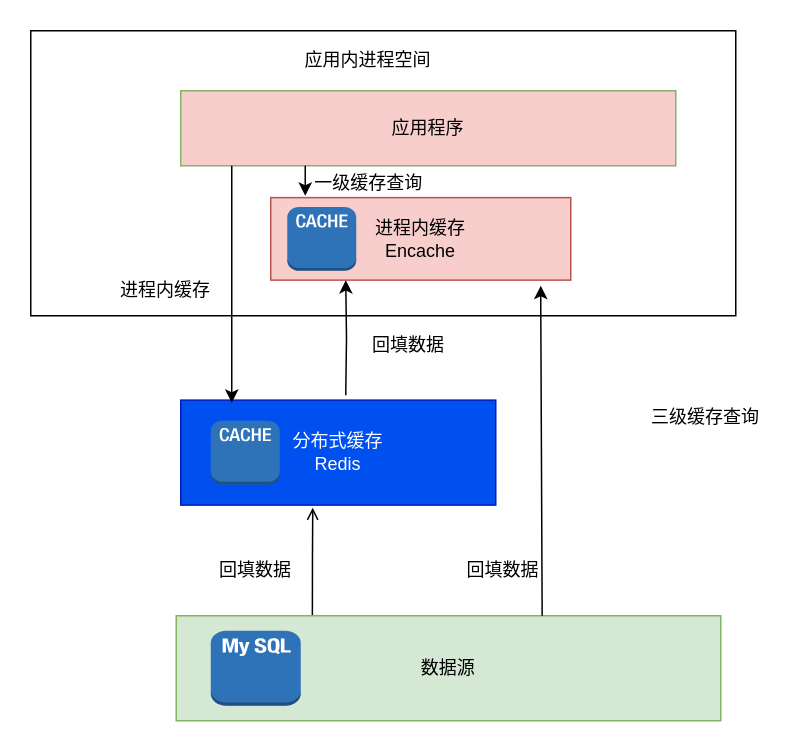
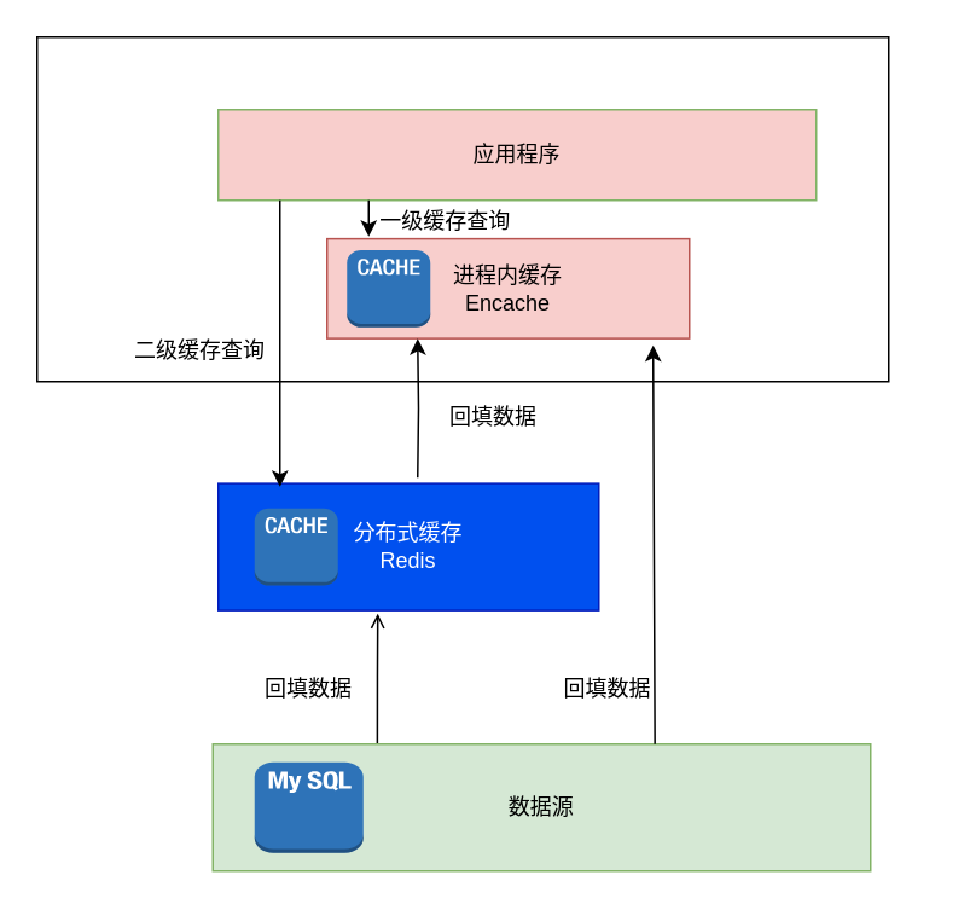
- <mxCell id="3" value="应用内进程空间" style="text;html=1;strokeColor=none;fillColor=none;align=center;verticalAlign=middle;whiteSpace=wrap;rounded=0;" vertex="1" parent="1"><mxGeometry x="200" y="30" width="90" height="20" as="geometry" /></mxCell>
- <mxCell id="16" value="进程内缓存" style="text;html=1;strokeColor=none;fillColor=none;align=center;verticalAlign=middle;whiteSpace=wrap;rounded=0;" vertex="1" parent="1"><mxGeometry x="70" y="186.25" width="80" height="14" as="geometry" /></mxCell>
+ <mxCell id="16" value="二级缓存查询" style="text;html=1;strokeColor=none;fillColor=none;align=center;verticalAlign=middle;whiteSpace=wrap;rounded=0;" vertex="1" parent="1"><mxGeometry x="70" y="186.25" width="80" height="14" as="geometry" /></mxCell>
- <mxCell id="18" value="三级缓存查询" style="text;html=1;strokeColor=none;fillColor=none;align=center;verticalAlign=middle;whiteSpace=wrap;rounded=0;" vertex="1" parent="1"><mxGeometry x="430" y="266.25" width="80" height="24" as="geometry" /></mxCell>
